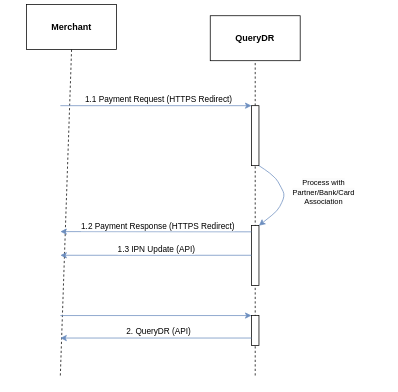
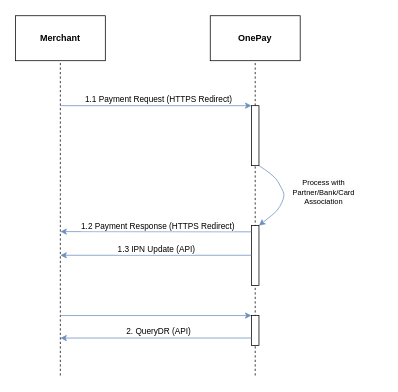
- <mxCell id="2" value="Merchant" style="rounded=0;whiteSpace=wrap;html=1;fontStyle=1" vertex="1" parent="1"><mxGeometry x="35" y="5" width="120" height="60" as="geometry" /></mxCell>
+ <mxCell id="2" value="Merchant" style="rounded=0;whiteSpace=wrap;html=1;fontStyle=1" vertex="1" parent="1"><mxGeometry x="20" y="20" width="120" height="60" as="geometry" /></mxCell>
- <mxCell id="3" value="QueryDR" style="rounded=0;whiteSpace=wrap;html=1;fontStyle=1" vertex="1" parent="1"><mxGeometry x="280" y="20" width="120" height="60" as="geometry" /></mxCell>
+ <mxCell id="3" value="OnePay" style="rounded=0;whiteSpace=wrap;html=1;fontStyle=1" vertex="1" parent="1"><mxGeometry x="280" y="20" width="120" height="60" as="geometry" /></mxCell>
